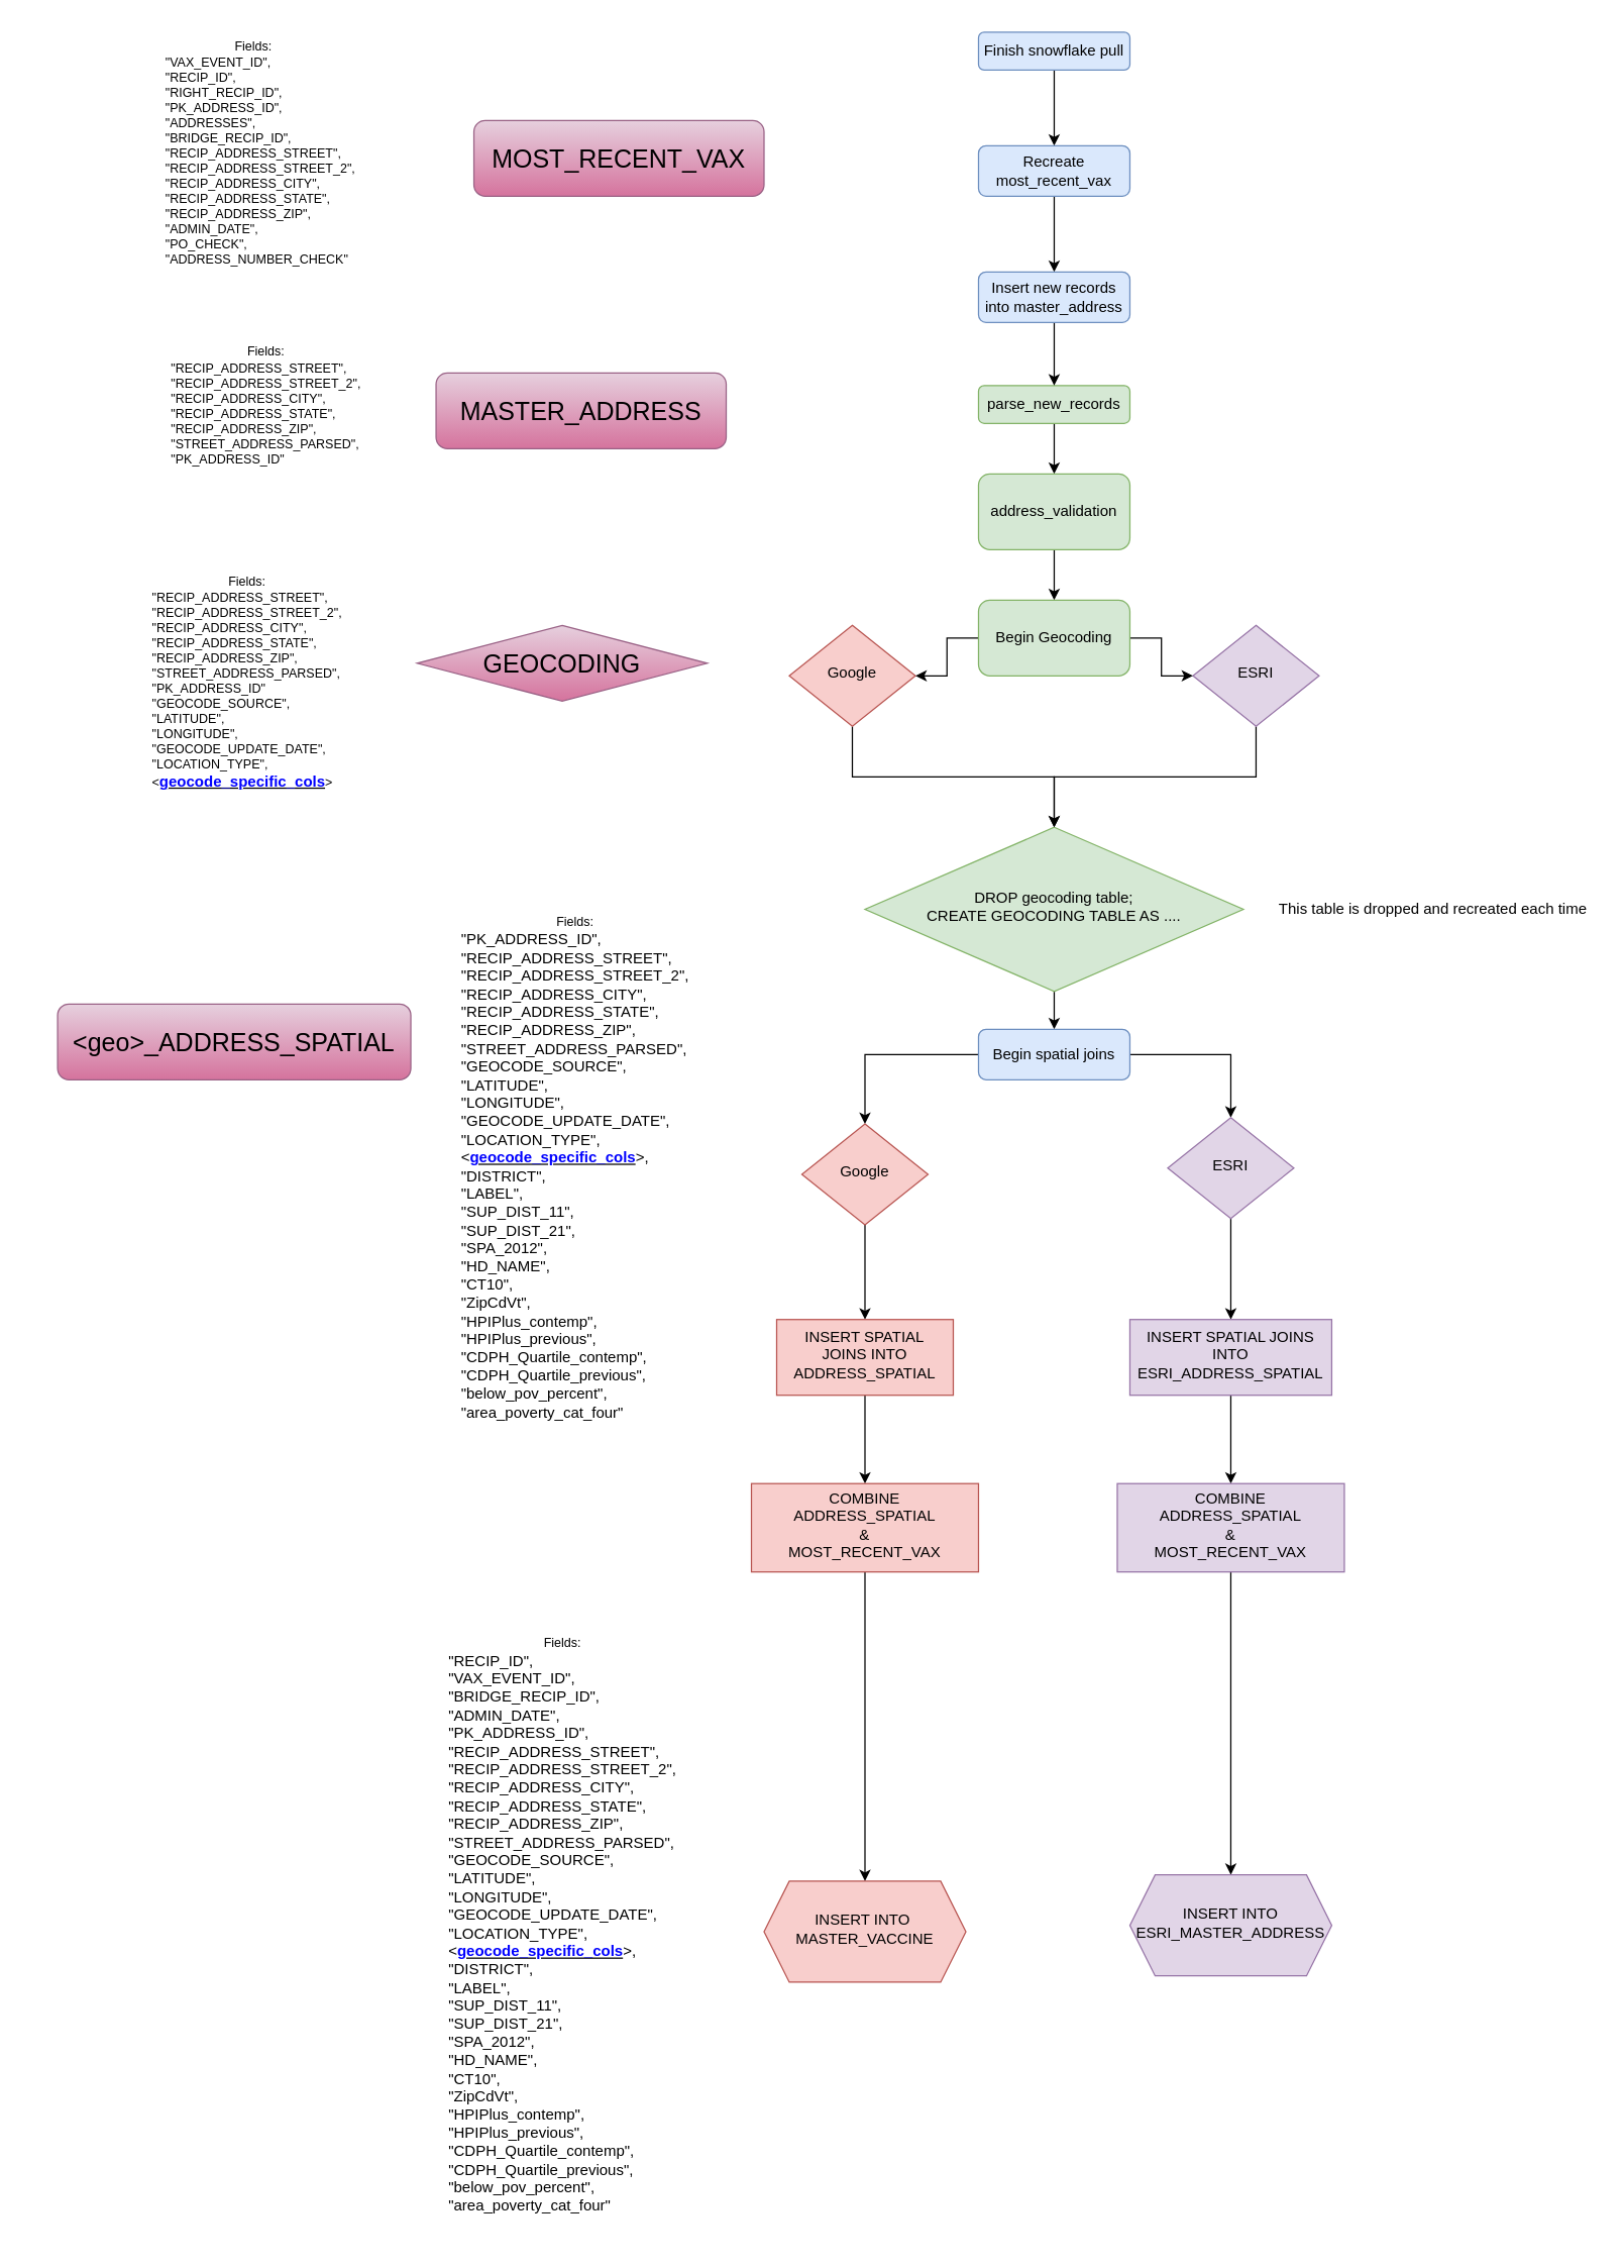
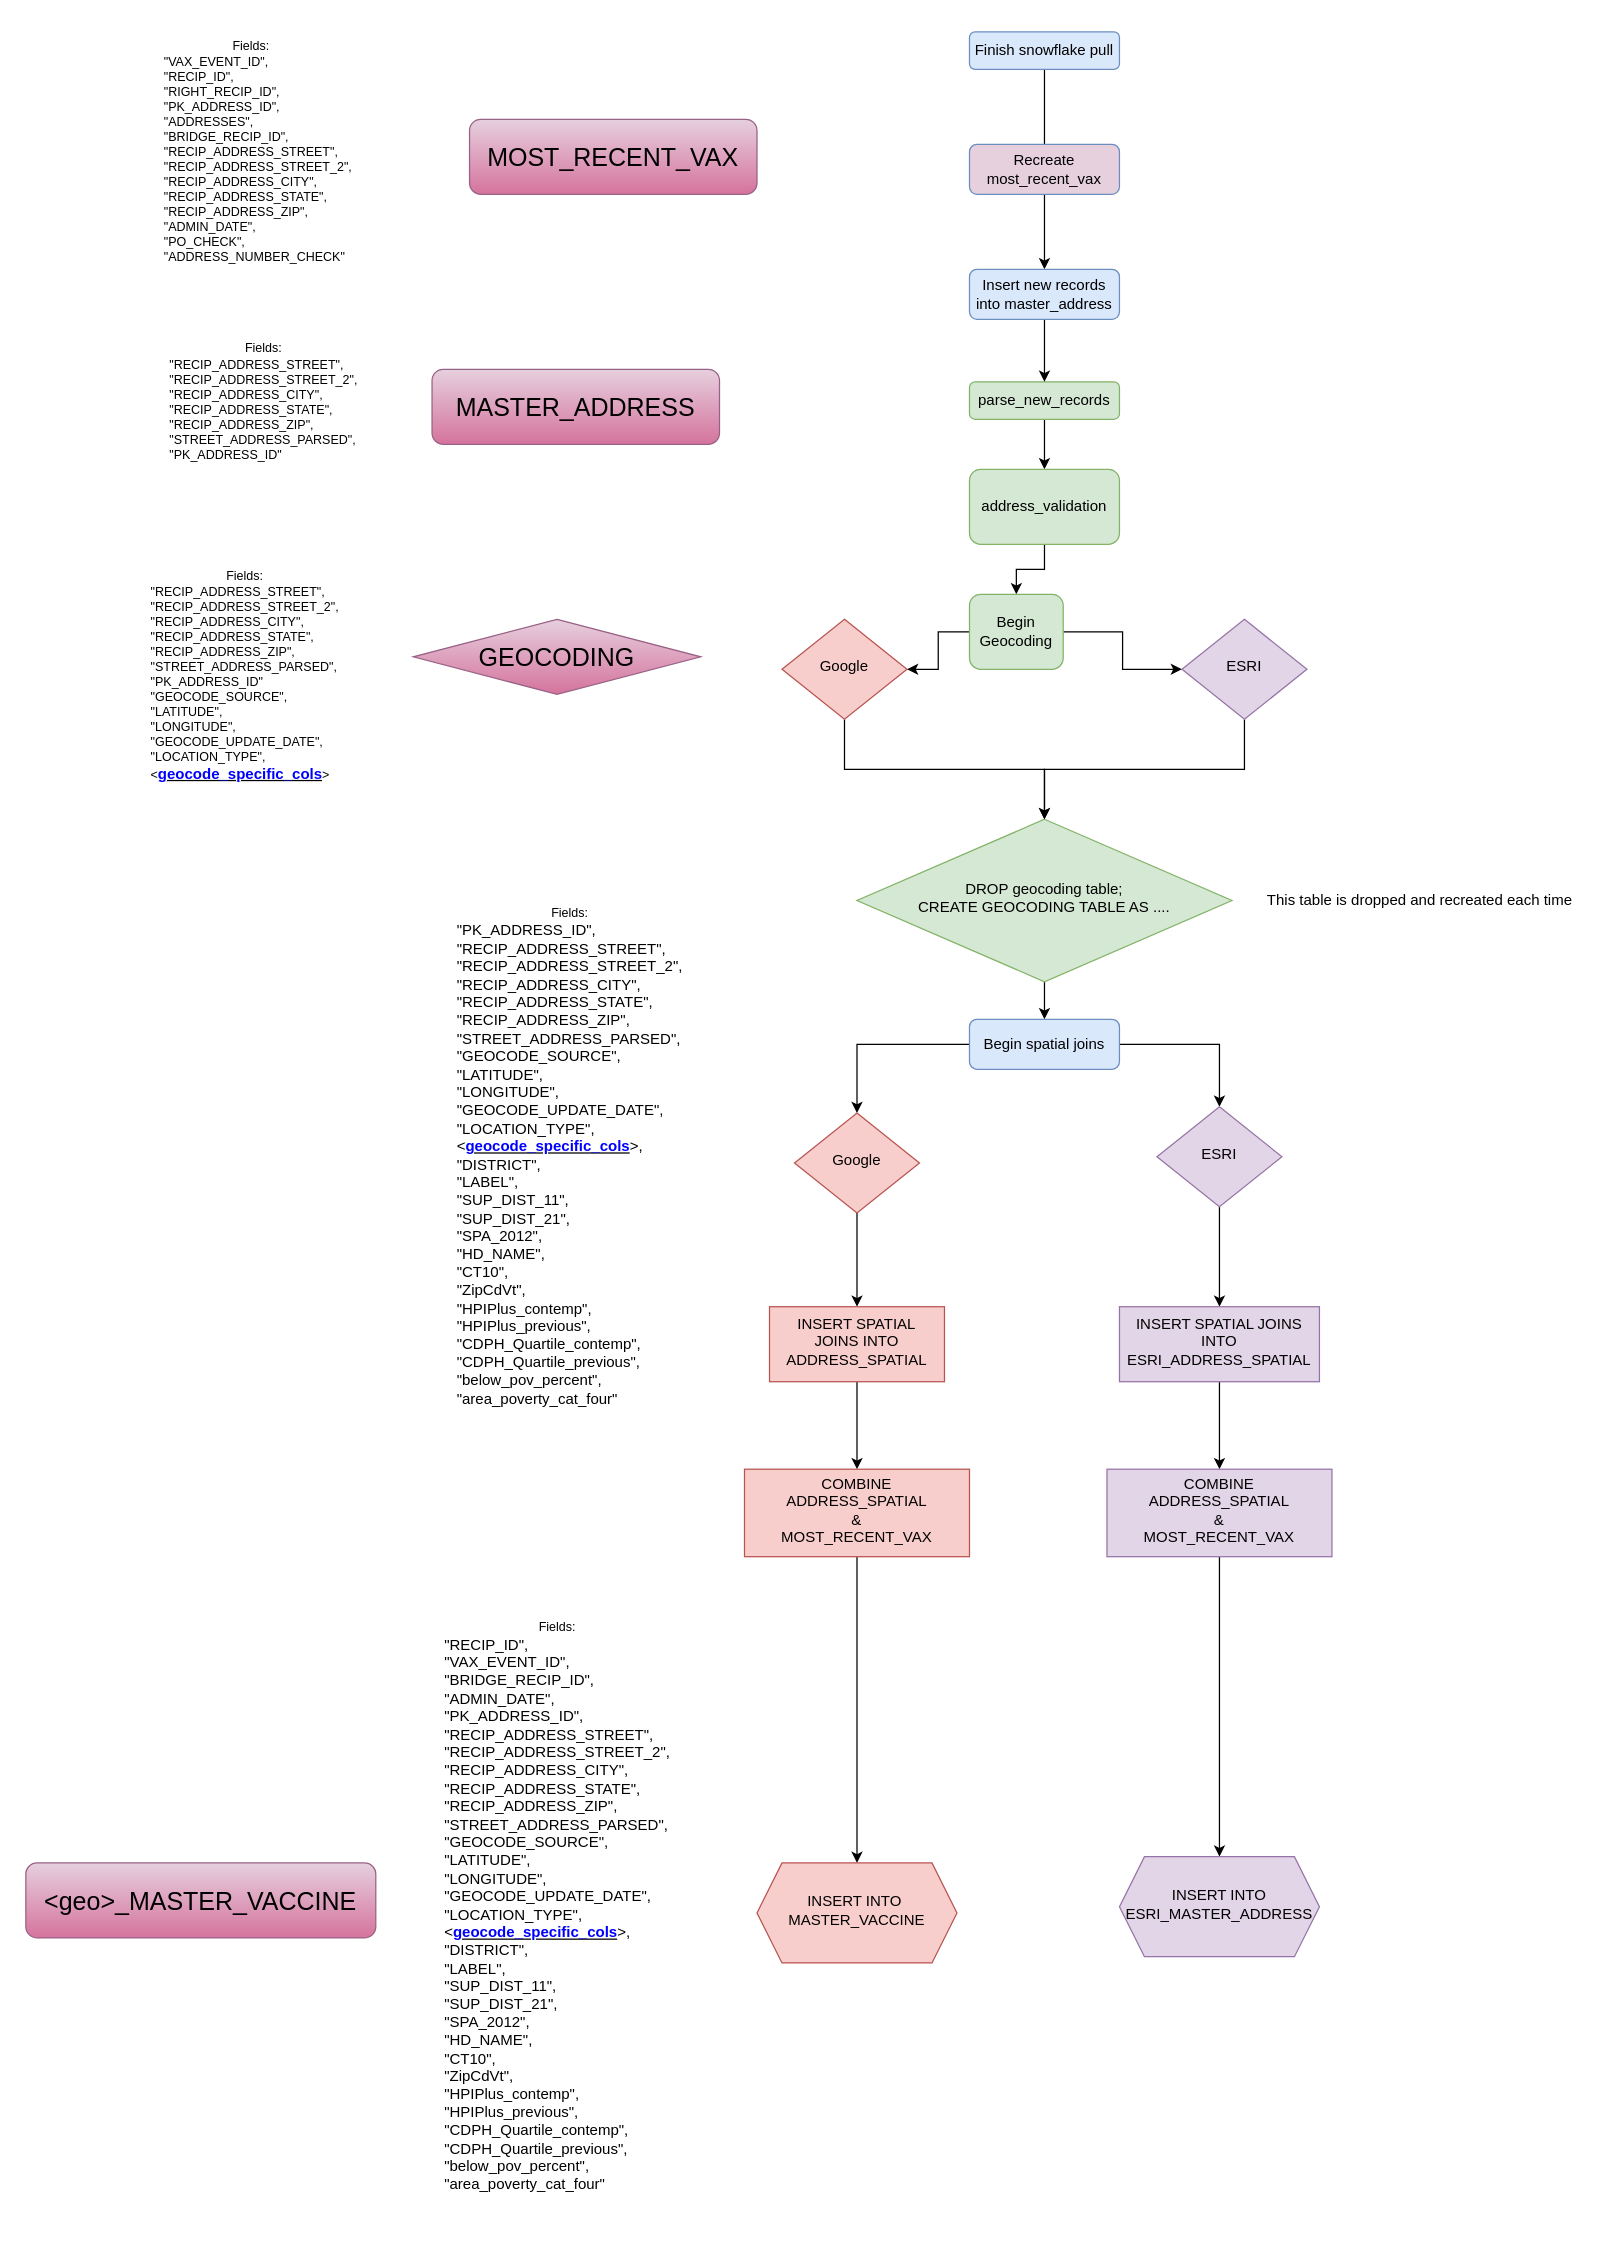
- <mxCell id="13" style="edgeStyle=orthogonalEdgeStyle;rounded=0;orthogonalLoop=1;jettySize=auto;html=1;entryX=0.5;entryY=0;entryDx=0;entryDy=0;" parent="1" source="14" target="16" edge="1"><mxGeometry relative="1" as="geometry" /></mxCell>
+ <mxCell id="13" style="edgeStyle=orthogonalEdgeStyle;rounded=0;orthogonalLoop=1;jettySize=auto;html=1;entryX=0.5;entryY=0;entryDx=0;entryDy=0;endArrow=none;" parent="1" source="14" target="16" edge="1"><mxGeometry relative="1" as="geometry" /></mxCell>
- <mxCell id="16" value="Recreate most_recent_vax" style="rounded=1;whiteSpace=wrap;html=1;fontSize=12;glass=0;strokeWidth=1;shadow=0;fillColor=#dae8fc;strokeColor=#6c8ebf;" parent="1" vertex="1"><mxGeometry x="775" y="115" width="120" height="40" as="geometry" /></mxCell>
+ <mxCell id="16" value="Recreate most_recent_vax" style="rounded=1;whiteSpace=wrap;html=1;fontSize=12;glass=0;strokeWidth=1;shadow=0;fillColor=#e6d0de;strokeColor=#6c8ebf;" parent="1" vertex="1"><mxGeometry x="775" y="115" width="120" height="40" as="geometry" /></mxCell>
- <mxCell id="48" value="Begin Geocoding" style="whiteSpace=wrap;html=1;fillColor=#d5e8d4;strokeColor=#82b366;rounded=1;glass=0;strokeWidth=1;shadow=0;" vertex="1" parent="1"><mxGeometry x="775" y="475" width="120" height="60" as="geometry" /></mxCell>
+ <mxCell id="48" value="Begin Geocoding" style="whiteSpace=wrap;html=1;fillColor=#d5e8d4;strokeColor=#82b366;rounded=1;glass=0;strokeWidth=1;shadow=0;" vertex="1" parent="1"><mxGeometry x="775" y="475" width="75" height="60" as="geometry" /></mxCell>
- <mxCell id="33" value="&lt;font color=&quot;#000000&quot;&gt;&amp;lt;geo&amp;gt;_ADDRESS_SPATIAL&lt;/font&gt;" style="rounded=1;whiteSpace=wrap;html=1;fontSize=20;fillColor=#e6d0de;gradientColor=#d5739d;strokeColor=#996185;" parent="1" vertex="1"><mxGeometry x="45" y="795" width="280" height="60" as="geometry" /></mxCell>
+ <mxCell id="34" value="&lt;font color=&quot;#000000&quot;&gt;&amp;lt;geo&amp;gt;_MASTER_VACCINE&lt;/font&gt;" style="rounded=1;whiteSpace=wrap;html=1;fontSize=20;fillColor=#e6d0de;gradientColor=#d5739d;strokeColor=#996185;" parent="1" vertex="1"><mxGeometry x="20" y="1490" width="280" height="60" as="geometry" /></mxCell>
